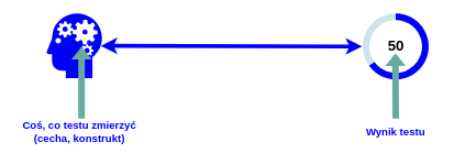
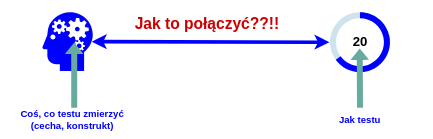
+ <mxCell id="11" value="&lt;b style=&quot;font-size: 26px;&quot;&gt;Jak to połączyć??!!&lt;/b&gt;" style="text;html=1;strokeColor=none;fillColor=none;align=center;verticalAlign=middle;whiteSpace=wrap;rounded=0;fontSize=26;fontColor=#CC0000;" parent="1" vertex="1"><mxGeometry x="190" y="30" width="310" height="20" as="geometry" /></mxCell>
- <mxCell id="8" value="50" style="verticalLabelPosition=middle;verticalAlign=middle;html=1;shape=mxgraph.basic.partConcEllipse;startAngle=0;endAngle=0.65;arcWidth=0.2;strokeColor=none;fillColor=#0000FF;fontSize=22;fontColor=#000000;align=center;fontStyle=1" parent="7" vertex="1"><mxGeometry width="100" height="100" as="geometry" /></mxCell>
+ <mxCell id="8" value="20" style="verticalLabelPosition=middle;verticalAlign=middle;html=1;shape=mxgraph.basic.partConcEllipse;startAngle=0;endAngle=0.65;arcWidth=0.2;strokeColor=none;fillColor=#0000FF;fontSize=22;fontColor=#000000;align=center;fontStyle=1" parent="7" vertex="1"><mxGeometry width="100" height="100" as="geometry" /></mxCell>
- <mxCell id="10" value="Wynik testu" style="text;html=1;strokeColor=none;fillColor=none;align=center;verticalAlign=middle;whiteSpace=wrap;rounded=0;fontColor=#0000FF;fontSize=16;fontStyle=1" parent="6" vertex="1"><mxGeometry y="170" width="200" height="20" as="geometry" /></mxCell>
+ <mxCell id="10" value="Jak testu" style="text;html=1;strokeColor=none;fillColor=none;align=center;verticalAlign=middle;whiteSpace=wrap;rounded=0;fontColor=#0000FF;fontSize=16;fontStyle=1" parent="6" vertex="1"><mxGeometry y="170" width="200" height="20" as="geometry" /></mxCell>
